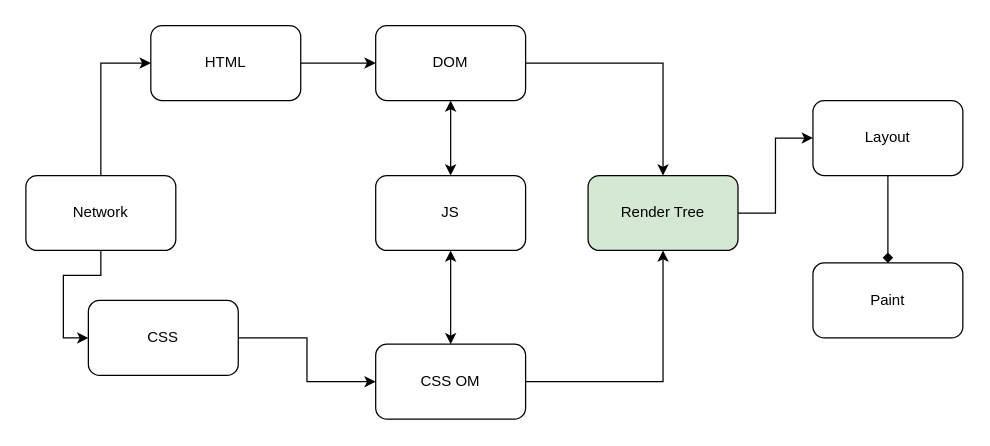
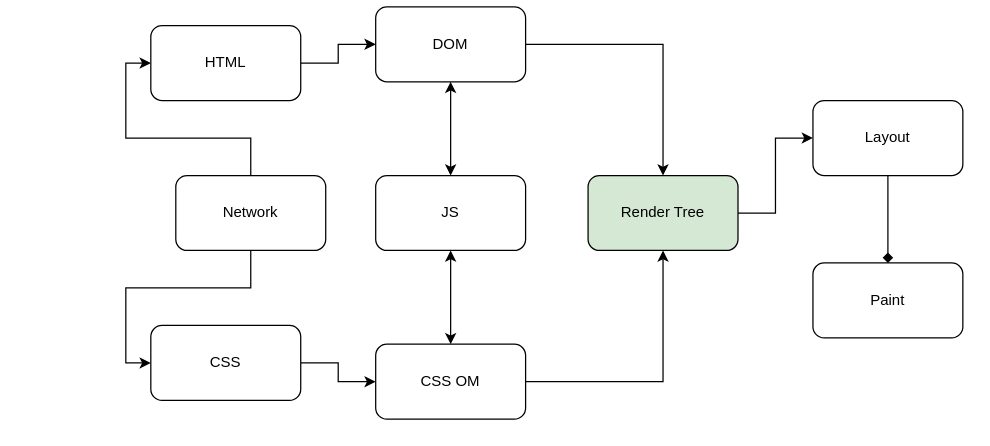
- <mxCell id="7" value="DOM" style="rounded=1;whiteSpace=wrap;html=1;" vertex="1" parent="1"><mxGeometry x="300" y="20" width="120" height="60" as="geometry" /></mxCell>
+ <mxCell id="7" value="DOM" style="rounded=1;whiteSpace=wrap;html=1;" vertex="1" parent="1"><mxGeometry x="300" y="5" width="120" height="60" as="geometry" /></mxCell>
- <mxCell id="17" value="Network" style="rounded=1;whiteSpace=wrap;html=1;" vertex="1" parent="1"><mxGeometry x="20" y="140" width="120" height="60" as="geometry" /></mxCell>
+ <mxCell id="17" value="Network" style="rounded=1;whiteSpace=wrap;html=1;" vertex="1" parent="1"><mxGeometry x="140" y="140" width="120" height="60" as="geometry" /></mxCell>
- <mxCell id="5" value="CSS" style="rounded=1;whiteSpace=wrap;html=1;" vertex="1" parent="1"><mxGeometry x="70" y="240" width="120" height="60" as="geometry" /></mxCell>
+ <mxCell id="5" value="CSS" style="rounded=1;whiteSpace=wrap;html=1;" vertex="1" parent="1"><mxGeometry x="120" y="260" width="120" height="60" as="geometry" /></mxCell>
